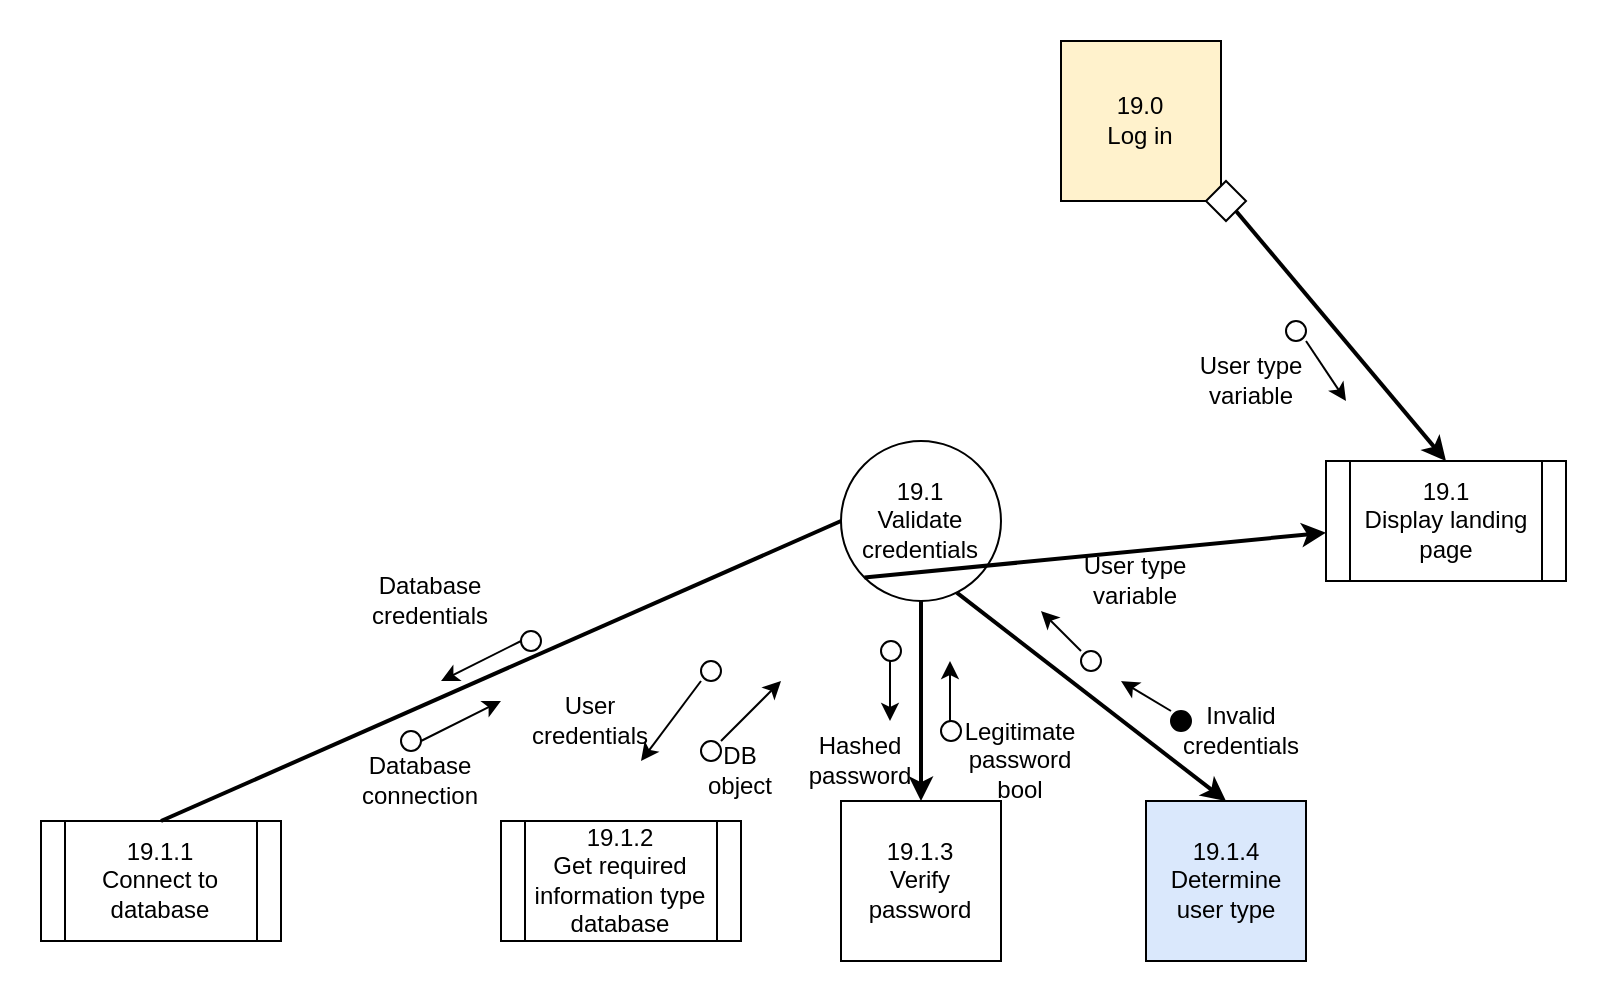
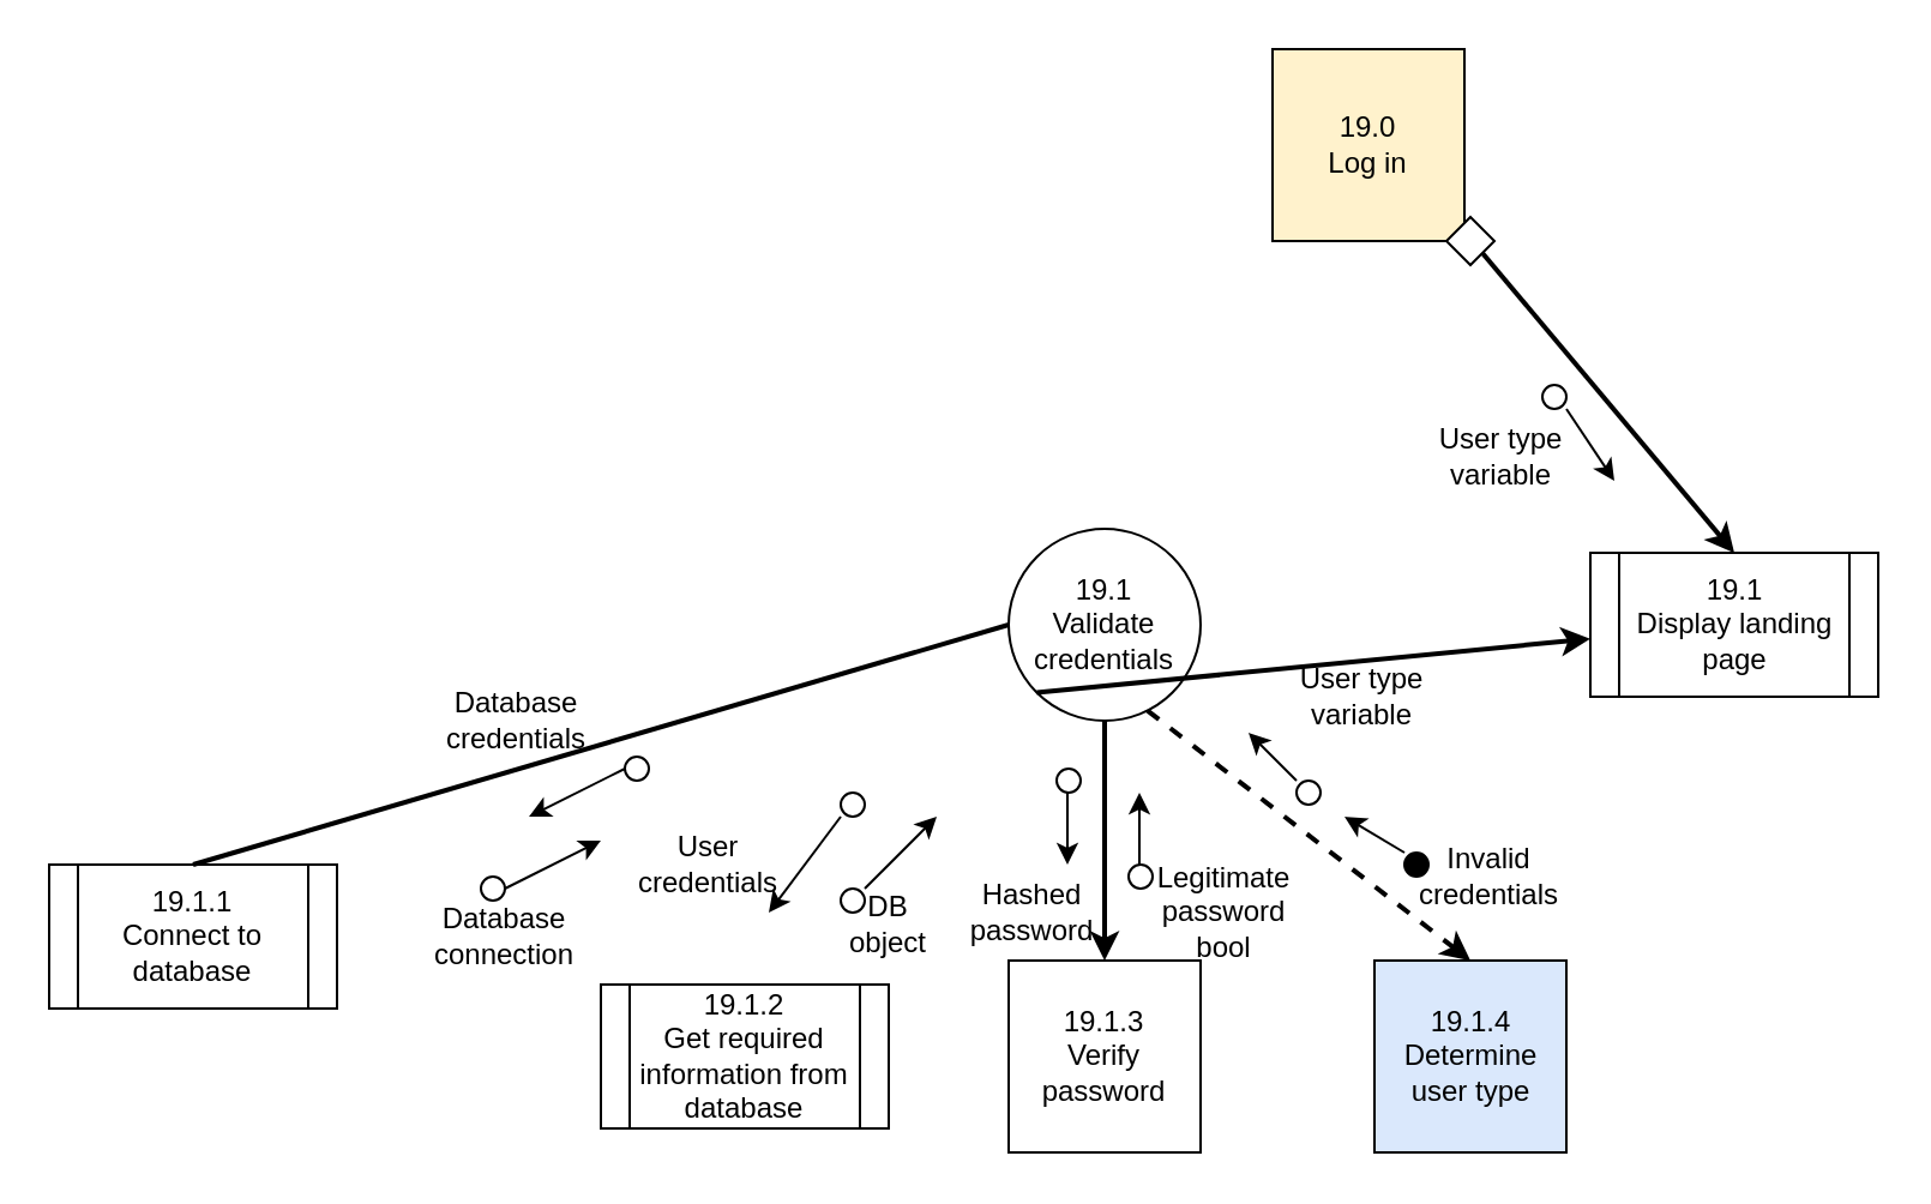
- <mxCell id="21" value="" style="endArrow=classic;html=1;exitX=0.75;exitY=1;exitDx=0;exitDy=0;entryX=0.5;entryY=0;entryDx=0;entryDy=0;strokeWidth=2;" edge="1" parent="1" source="18" target="19"><mxGeometry width="50" height="50" relative="1" as="geometry"><mxPoint x="530" y="370" as="sourcePoint" /><mxPoint x="580" y="320" as="targetPoint" /></mxGeometry></mxCell>
+ <mxCell id="21" value="" style="endArrow=classic;html=1;exitX=0.75;exitY=1;exitDx=0;exitDy=0;entryX=0.5;entryY=0;entryDx=0;entryDy=0;strokeWidth=2;dashed=1;" edge="1" parent="1" source="18" target="19"><mxGeometry width="50" height="50" relative="1" as="geometry"><mxPoint x="530" y="370" as="sourcePoint" /><mxPoint x="580" y="320" as="targetPoint" /></mxGeometry></mxCell>
- <mxCell id="36" value="19.1.1&lt;br&gt;Connect to database" style="shape=process;whiteSpace=wrap;html=1;backgroundOutline=1;fillColor=#FFFFFF;" vertex="1" parent="1"><mxGeometry x="20" y="410" width="120" height="60" as="geometry" /></mxCell>
+ <mxCell id="36" value="19.1.1&lt;br&gt;Connect to database" style="shape=process;whiteSpace=wrap;html=1;backgroundOutline=1;fillColor=#FFFFFF;" vertex="1" parent="1"><mxGeometry x="20" y="360" width="120" height="60" as="geometry" /></mxCell>
- <mxCell id="22" value="19.1.2&lt;br&gt;Get required information type database" style="shape=process;whiteSpace=wrap;html=1;backgroundOutline=1;" vertex="1" parent="1"><mxGeometry x="250" y="410" width="120" height="60" as="geometry" /></mxCell>
+ <mxCell id="22" value="19.1.2&lt;br&gt;Get required information from database" style="shape=process;whiteSpace=wrap;html=1;backgroundOutline=1;" vertex="1" parent="1"><mxGeometry x="250" y="410" width="120" height="60" as="geometry" /></mxCell>
